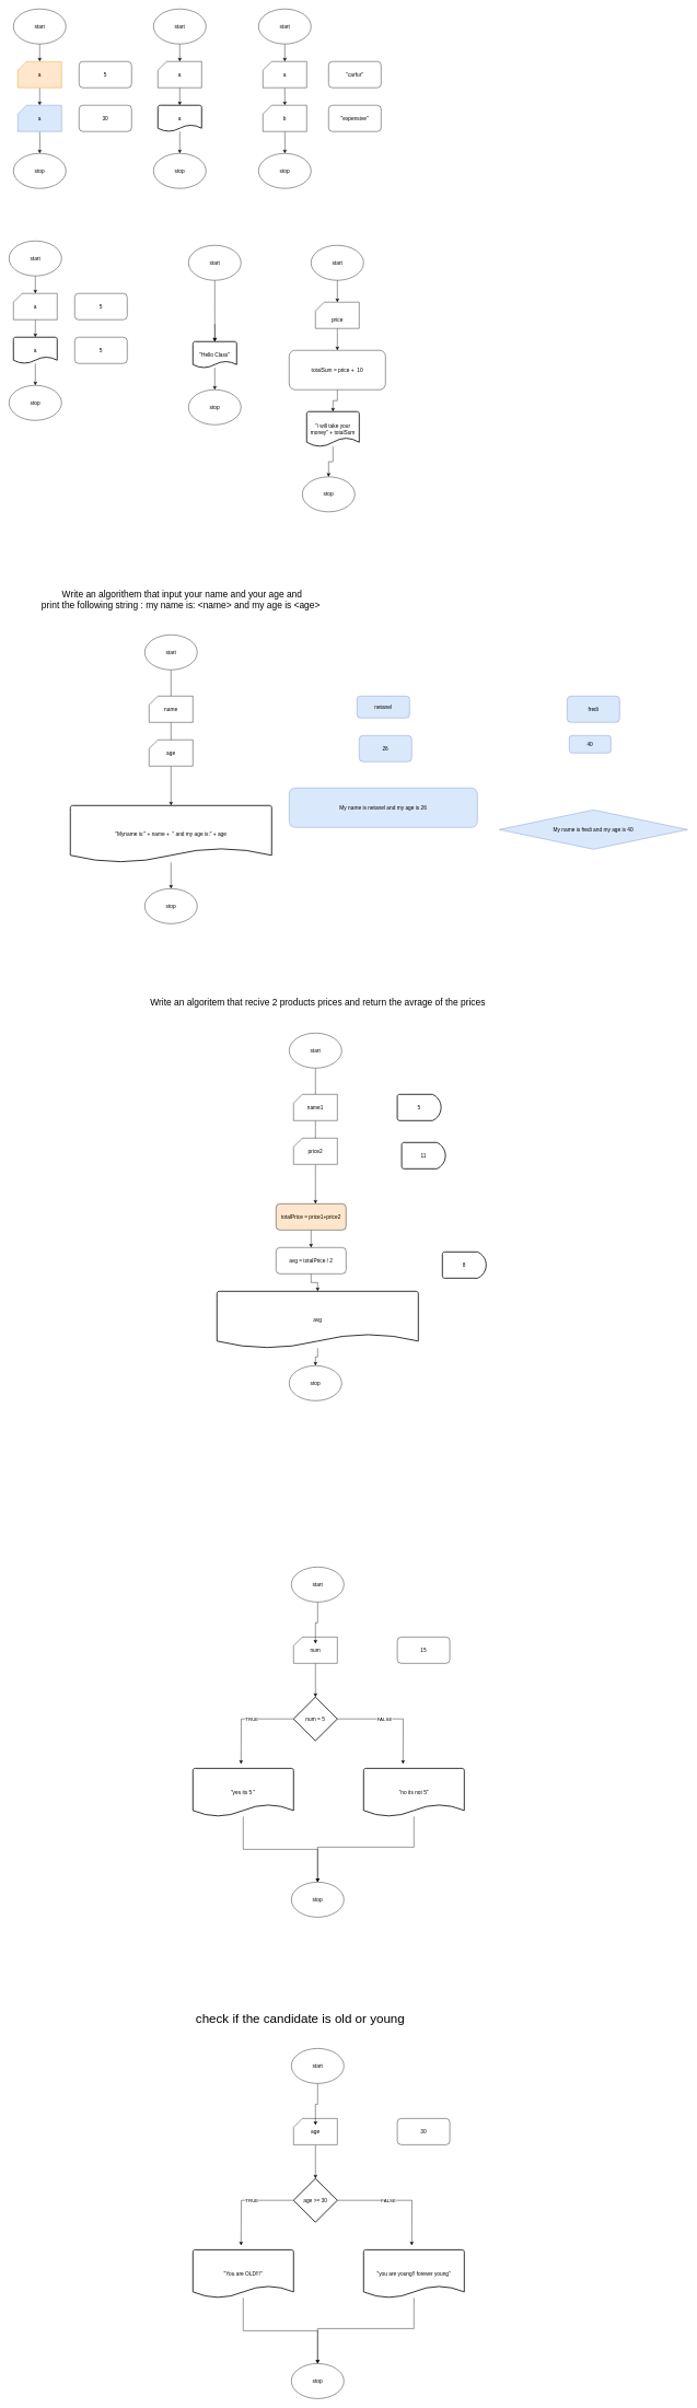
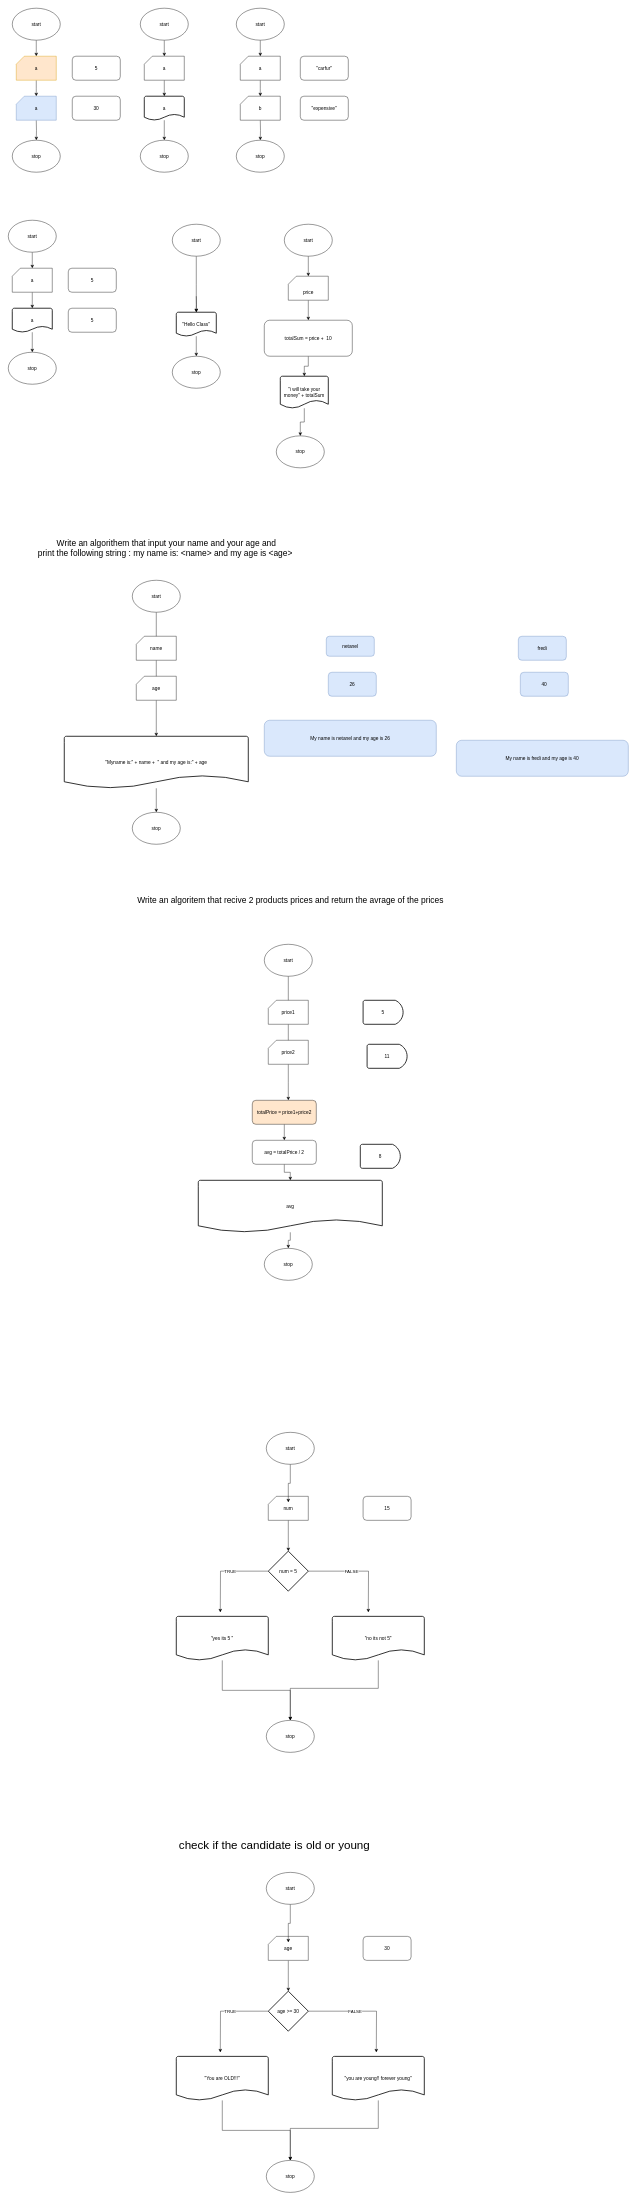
- <mxCell id="74" value="40" style="rounded=1;whiteSpace=wrap;html=1;fillColor=#dae8fc;strokeColor=#6c8ebf;" vertex="1" parent="1"><mxGeometry x="1300" y="1680" width="95" height="40" as="geometry" /></mxCell>
+ <mxCell id="74" value="40" style="rounded=1;whiteSpace=wrap;html=1;fillColor=#dae8fc;strokeColor=#6c8ebf;" vertex="1" parent="1"><mxGeometry x="1300" y="1680" width="120" height="60" as="geometry" /></mxCell>
- <mxCell id="75" value="My name is fredi and my age is 40" style="rhombus;whiteSpace=wrap;html=1;fillColor=#dae8fc;strokeColor=#6c8ebf;" vertex="1" parent="1"><mxGeometry x="1140" y="1850" width="430" height="90" as="geometry" /></mxCell>
+ <mxCell id="75" value="My name is fredi and my age is 40" style="rounded=1;whiteSpace=wrap;html=1;fillColor=#dae8fc;strokeColor=#6c8ebf;" vertex="1" parent="1"><mxGeometry x="1140" y="1850" width="430" height="90" as="geometry" /></mxCell>
- <mxCell id="76" value="&lt;span style=&quot;font-size: 21px;&quot;&gt;Write an algoritem that recive 2 products prices and return the avrage of the prices&lt;/span&gt;" style="text;html=1;align=center;verticalAlign=middle;resizable=0;points=[];autosize=1;strokeColor=none;fillColor=none;" vertex="1" parent="1"><mxGeometry x="330" y="2270" width="790" height="40" as="geometry" /></mxCell>
+ <mxCell id="76" value="&lt;span style=&quot;font-size: 21px;&quot;&gt;Write an algoritem that recive 2 products prices and return the avrage of the prices&lt;/span&gt;" style="text;html=1;align=center;verticalAlign=middle;resizable=0;points=[];autosize=1;strokeColor=none;fillColor=none;" vertex="1" parent="1"><mxGeometry x="330" y="2230" width="790" height="40" as="geometry" /></mxCell>
- <mxCell id="81" value="name1" style="text;html=1;align=center;verticalAlign=middle;whiteSpace=wrap;rounded=0;" vertex="1" parent="1"><mxGeometry x="690" y="2515" width="60" height="30" as="geometry" /></mxCell>
+ <mxCell id="81" value="price1" style="text;html=1;align=center;verticalAlign=middle;whiteSpace=wrap;rounded=0;" vertex="1" parent="1"><mxGeometry x="690" y="2515" width="60" height="30" as="geometry" /></mxCell>
- <mxCell id="92" value="8" style="strokeWidth=2;html=1;shape=mxgraph.flowchart.delay;whiteSpace=wrap;" vertex="1" parent="1"><mxGeometry x="1010" y="2860" width="100" height="60" as="geometry" /></mxCell>
+ <mxCell id="92" value="8" style="strokeWidth=2;html=1;shape=mxgraph.flowchart.delay;whiteSpace=wrap;" vertex="1" parent="1"><mxGeometry x="900" y="2860" width="100" height="60" as="geometry" /></mxCell>
